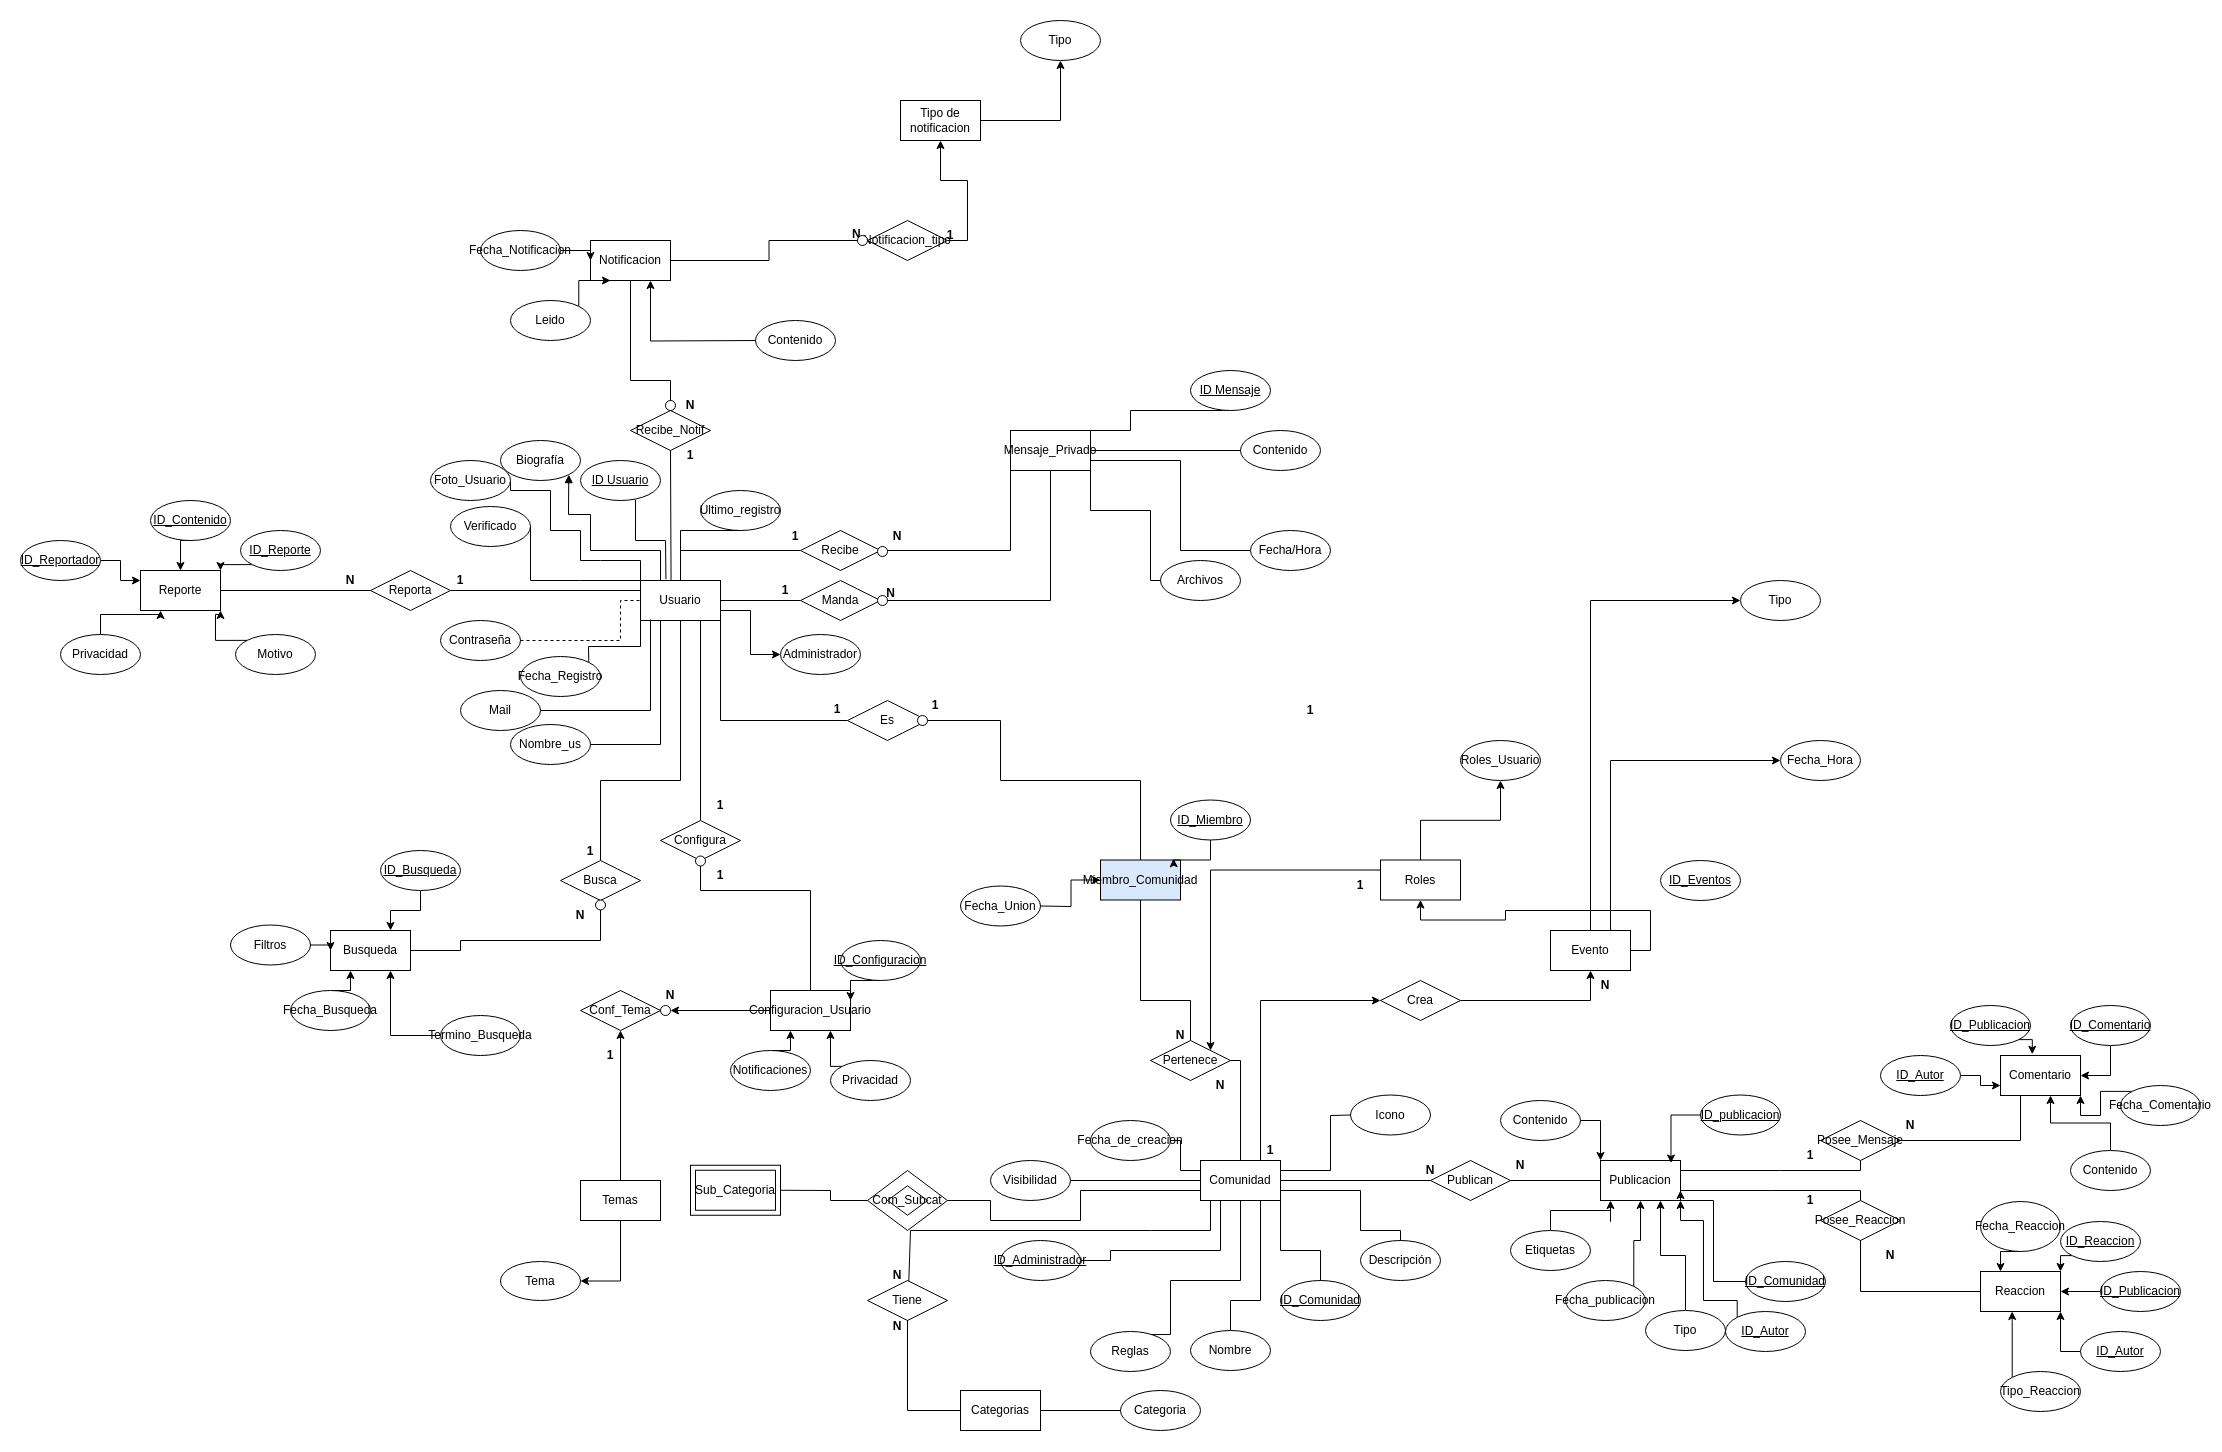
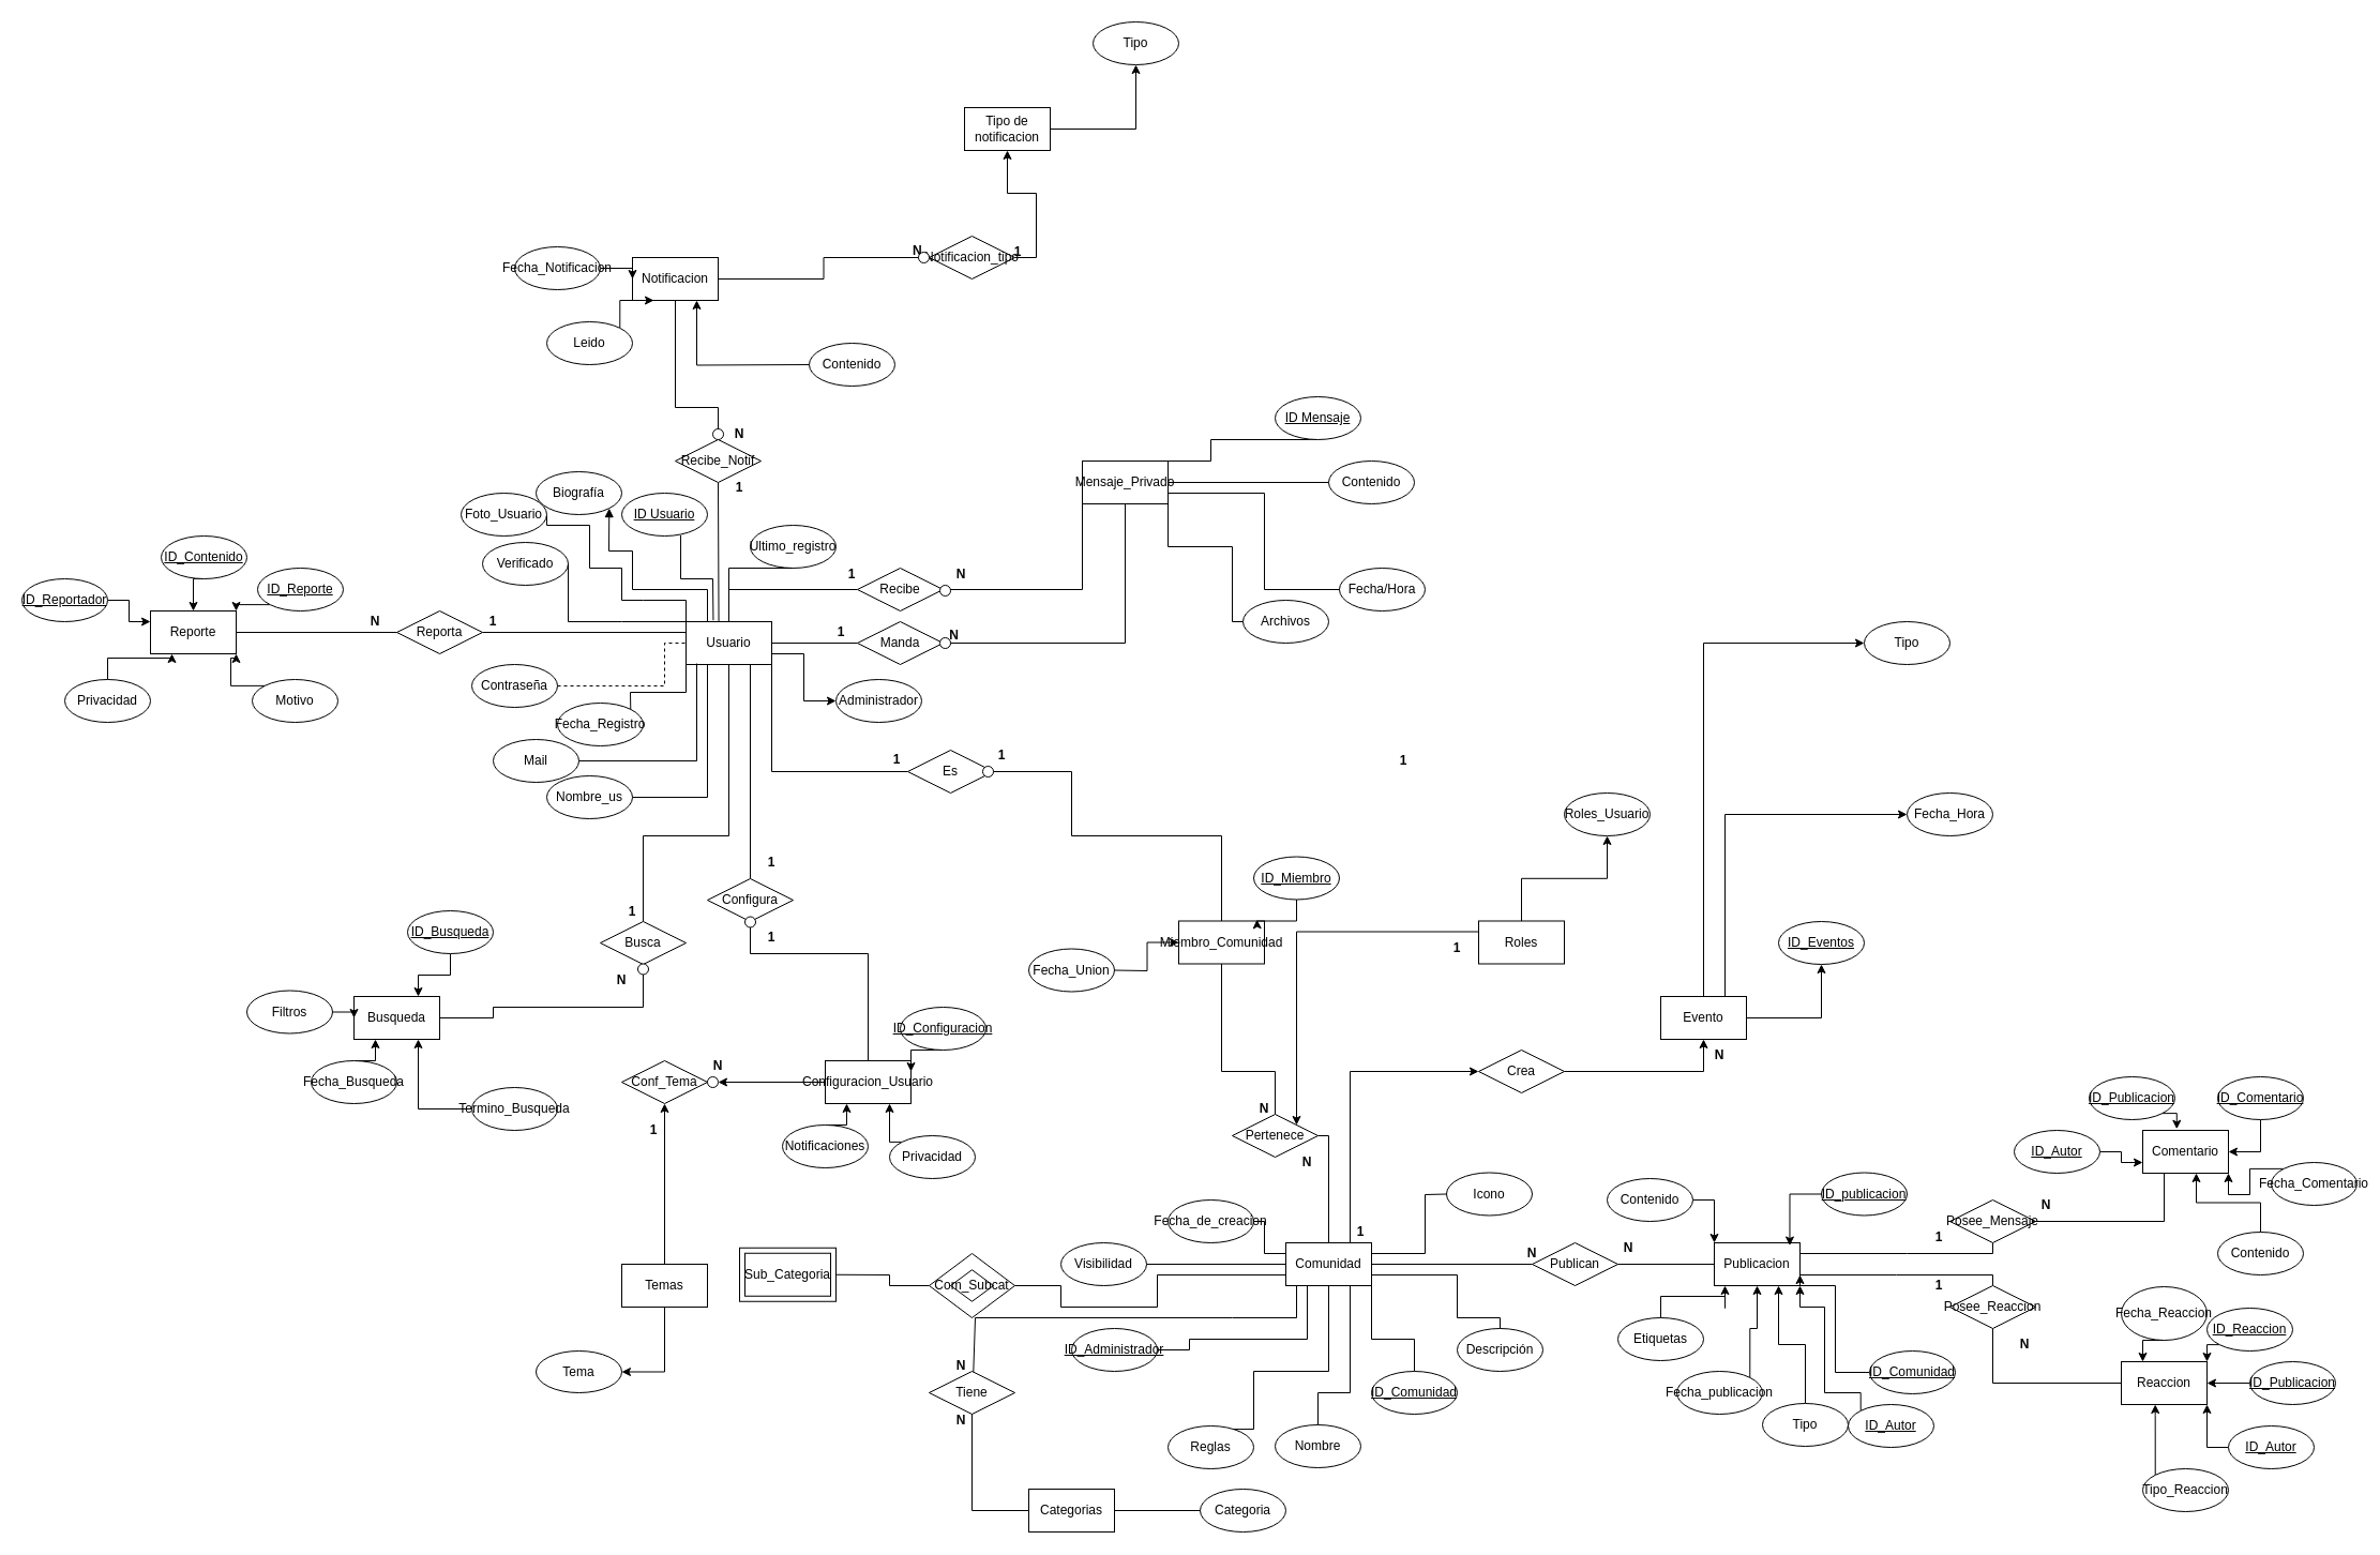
- <mxCell id="53" value="Miembro_Comunidad" style="rounded=0;whiteSpace=wrap;html=1;fillColor=#dae8fc;" parent="1" vertex="1"><mxGeometry x="1100" y="859.5" width="80" height="40" as="geometry" /></mxCell>
+ <mxCell id="53" value="Miembro_Comunidad" style="rounded=0;whiteSpace=wrap;html=1;" parent="1" vertex="1"><mxGeometry x="1100" y="859.5" width="80" height="40" as="geometry" /></mxCell>
- <mxCell id="229" style="edgeStyle=orthogonalEdgeStyle;rounded=0;orthogonalLoop=1;jettySize=auto;html=1;exitX=1;exitY=0.5;exitDx=0;exitDy=0;" edge="1" parent="1" source="232" target="209"><mxGeometry relative="1" as="geometry" /></mxCell>
+ <mxCell id="229" style="edgeStyle=orthogonalEdgeStyle;rounded=0;orthogonalLoop=1;jettySize=auto;html=1;exitX=1;exitY=0.5;exitDx=0;exitDy=0;entryX=0.5;entryY=1;entryDx=0;entryDy=0;" edge="1" parent="1" source="232" target="234"><mxGeometry relative="1" as="geometry" /></mxCell>
